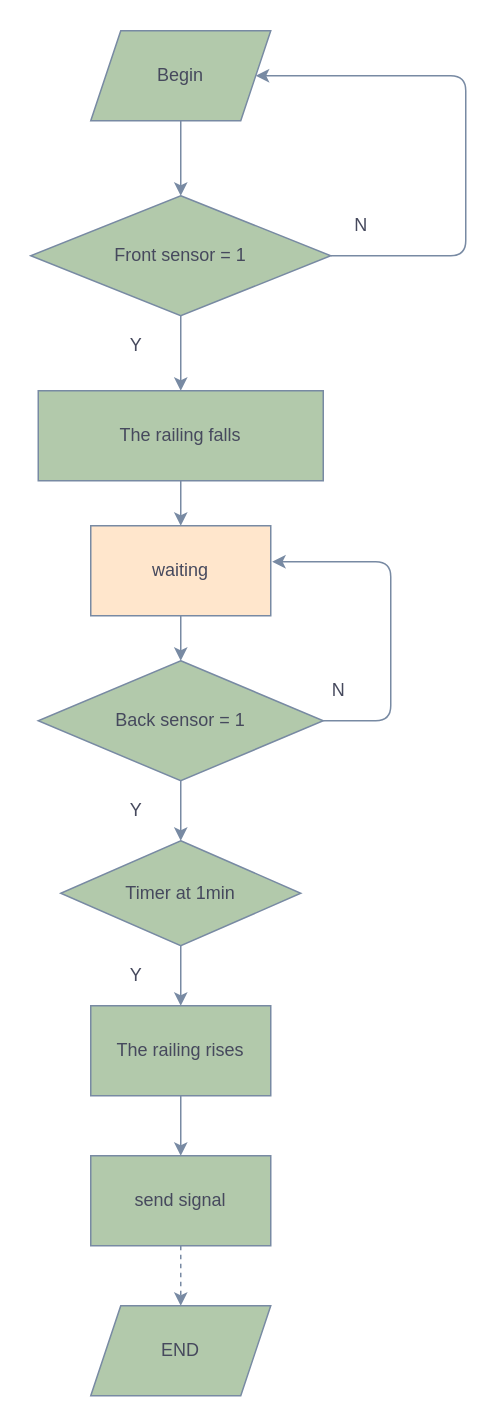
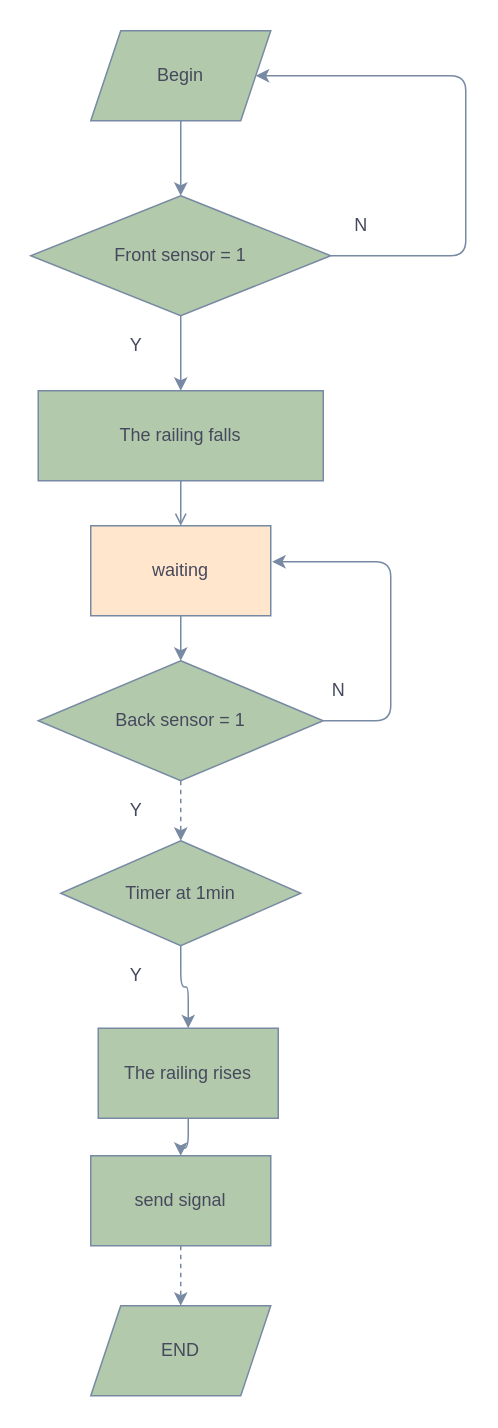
- <mxCell id="7" style="edgeStyle=orthogonalEdgeStyle;curved=0;rounded=1;sketch=0;orthogonalLoop=1;jettySize=auto;html=1;entryX=0.5;entryY=0;entryDx=0;entryDy=0;strokeColor=#788AA3;fillColor=#B2C9AB;fontColor=#46495D;" edge="1" parent="1" source="8" target="16"><mxGeometry relative="1" as="geometry" /></mxCell>
+ <mxCell id="7" style="edgeStyle=orthogonalEdgeStyle;curved=0;rounded=1;sketch=0;orthogonalLoop=1;jettySize=auto;html=1;entryX=0.5;entryY=0;entryDx=0;entryDy=0;strokeColor=#788AA3;fillColor=#B2C9AB;fontColor=#46495D;endArrow=open;" edge="1" parent="1" source="8" target="16"><mxGeometry relative="1" as="geometry" /></mxCell>
- <mxCell id="12" style="edgeStyle=orthogonalEdgeStyle;curved=0;rounded=1;sketch=0;orthogonalLoop=1;jettySize=auto;html=1;entryX=0.5;entryY=0;entryDx=0;entryDy=0;strokeColor=#788AA3;fillColor=#B2C9AB;fontColor=#46495D;" edge="1" parent="1" source="13" target="19"><mxGeometry relative="1" as="geometry" /></mxCell>
+ <mxCell id="12" style="edgeStyle=orthogonalEdgeStyle;curved=0;rounded=1;sketch=0;orthogonalLoop=1;jettySize=auto;html=1;entryX=0.5;entryY=0;entryDx=0;entryDy=0;strokeColor=#788AA3;fillColor=#B2C9AB;fontColor=#46495D;dashed=1;" edge="1" parent="1" source="13" target="19"><mxGeometry relative="1" as="geometry" /></mxCell>
- <mxCell id="21" value="The railing rises" style="rounded=0;whiteSpace=wrap;html=1;sketch=0;strokeColor=#788AA3;fillColor=#B2C9AB;fontColor=#46495D;" vertex="1" parent="1"><mxGeometry x="60" y="670" width="120" height="60" as="geometry" /></mxCell>
+ <mxCell id="21" value="The railing rises" style="rounded=0;whiteSpace=wrap;html=1;sketch=0;strokeColor=#788AA3;fillColor=#B2C9AB;fontColor=#46495D;" vertex="1" parent="1"><mxGeometry x="65" y="685" width="120" height="60" as="geometry" /></mxCell>
